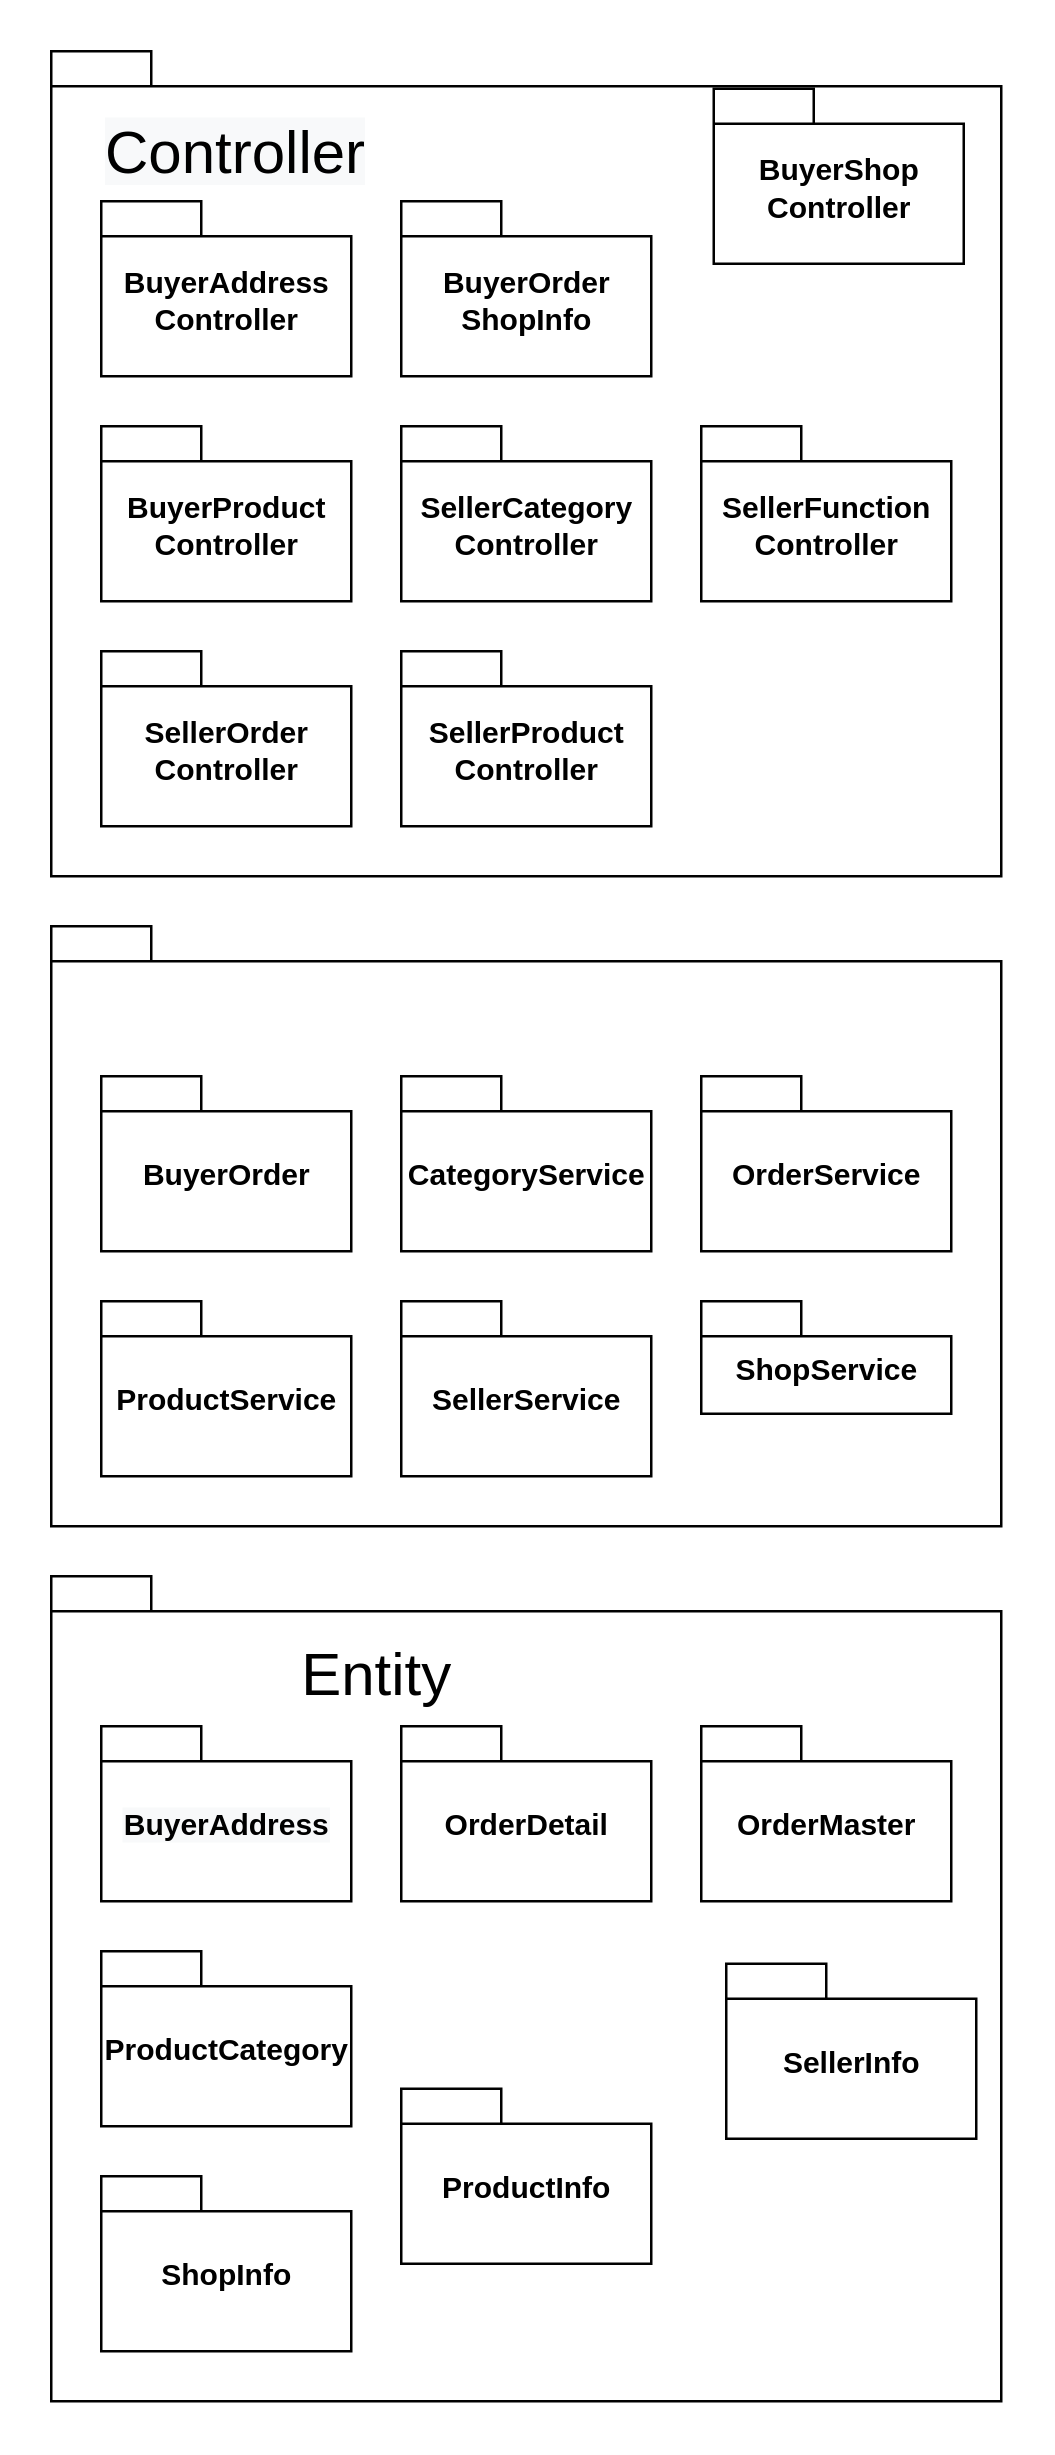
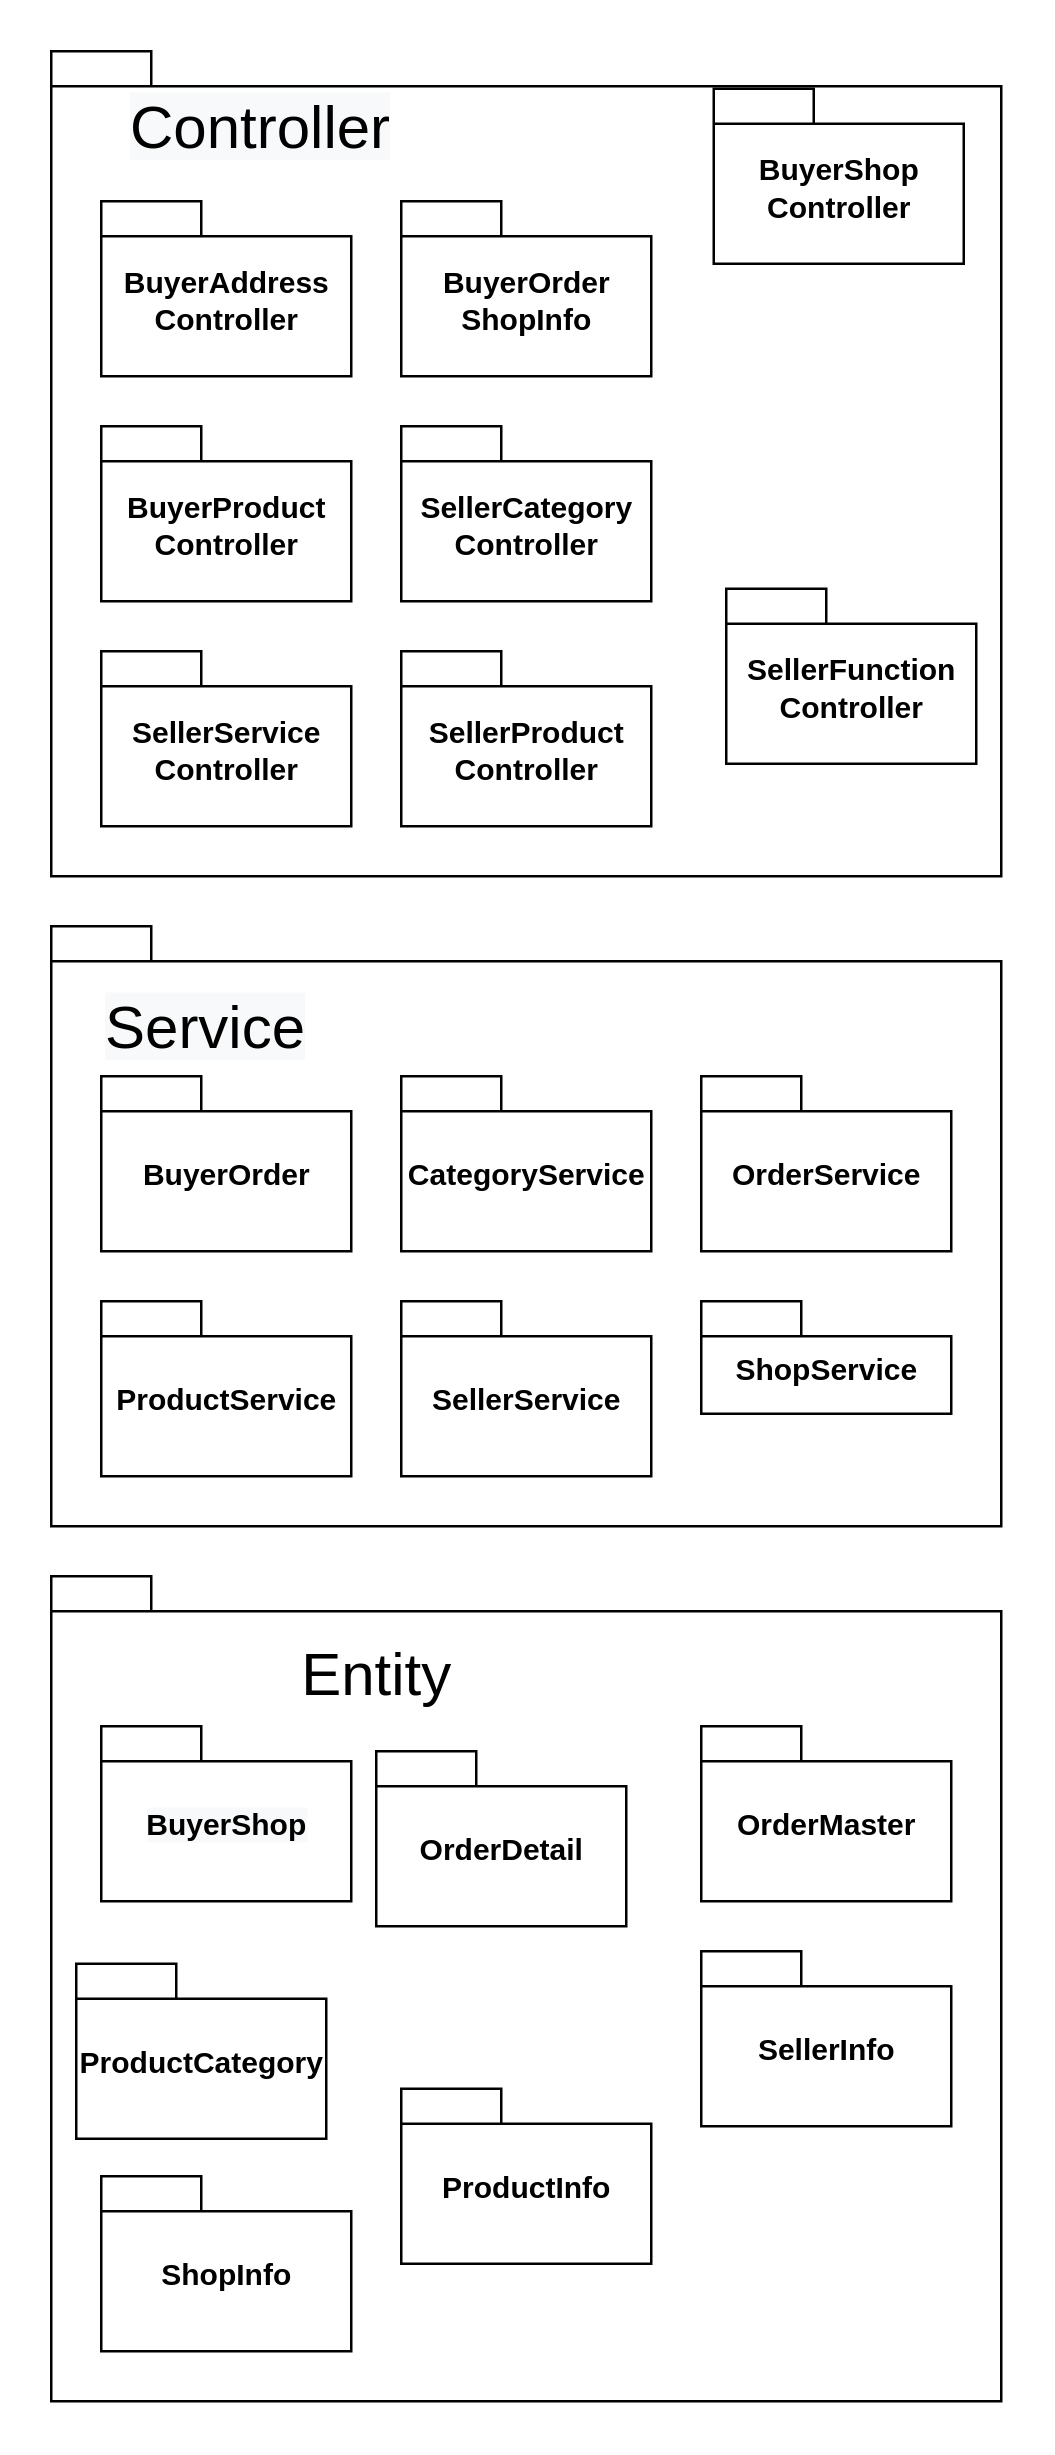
- <mxCell id="19" value="&lt;span style=&quot;color: rgb(0 , 0 , 0) ; font-family: &amp;#34;helvetica&amp;#34; ; font-size: 24px ; font-style: normal ; font-weight: 400 ; letter-spacing: normal ; text-align: center ; text-indent: 0px ; text-transform: none ; word-spacing: 0px ; background-color: rgb(248 , 249 , 250) ; display: inline ; float: none&quot;&gt;Controller&lt;/span&gt;" style="text;whiteSpace=wrap;html=1;fontSize=24;" vertex="1" parent="1"><mxGeometry x="40" y="40" width="90" height="40" as="geometry" /></mxCell>
+ <mxCell id="19" value="&lt;span style=&quot;color: rgb(0 , 0 , 0) ; font-family: &amp;#34;helvetica&amp;#34; ; font-size: 24px ; font-style: normal ; font-weight: 400 ; letter-spacing: normal ; text-align: center ; text-indent: 0px ; text-transform: none ; word-spacing: 0px ; background-color: rgb(248 , 249 , 250) ; display: inline ; float: none&quot;&gt;Controller&lt;/span&gt;" style="text;whiteSpace=wrap;html=1;fontSize=24;" vertex="1" parent="1"><mxGeometry x="50" y="30" width="90" height="40" as="geometry" /></mxCell>
- <mxCell id="16" value="SellerFunction&lt;br&gt;Controller" style="shape=folder;fontStyle=1;spacingTop=10;tabWidth=40;tabHeight=14;tabPosition=left;html=1;" vertex="1" parent="1"><mxGeometry x="280" y="170" width="100" height="70" as="geometry" /></mxCell>
+ <mxCell id="16" value="SellerFunction&lt;br&gt;Controller" style="shape=folder;fontStyle=1;spacingTop=10;tabWidth=40;tabHeight=14;tabPosition=left;html=1;" vertex="1" parent="1"><mxGeometry x="290" y="235" width="100" height="70" as="geometry" /></mxCell>
- <mxCell id="14" value="SellerOrder&lt;br&gt;Controller" style="shape=folder;fontStyle=1;spacingTop=10;tabWidth=40;tabHeight=14;tabPosition=left;html=1;" vertex="1" parent="1"><mxGeometry x="40" y="260" width="100" height="70" as="geometry" /></mxCell>
+ <mxCell id="14" value="SellerService&lt;br&gt;Controller" style="shape=folder;fontStyle=1;spacingTop=10;tabWidth=40;tabHeight=14;tabPosition=left;html=1;" vertex="1" parent="1"><mxGeometry x="40" y="260" width="100" height="70" as="geometry" /></mxCell>
+ <mxCell id="18" value="&lt;span style=&quot;color: rgb(0 , 0 , 0) ; font-family: &amp;#34;helvetica&amp;#34; ; font-size: 24px ; font-style: normal ; font-weight: 400 ; letter-spacing: normal ; text-align: center ; text-indent: 0px ; text-transform: none ; word-spacing: 0px ; background-color: rgb(248 , 249 , 250) ; display: inline ; float: none&quot;&gt;Service&lt;/span&gt;" style="text;whiteSpace=wrap;html=1;fontSize=24;" vertex="1" parent="1"><mxGeometry x="40" y="390" width="90" height="40" as="geometry" /></mxCell>
- <mxCell id="22" value="OrderDetail" style="shape=folder;fontStyle=1;spacingTop=10;tabWidth=40;tabHeight=14;tabPosition=left;html=1;" vertex="1" parent="1"><mxGeometry x="160" y="690" width="100" height="70" as="geometry" /></mxCell>
+ <mxCell id="22" value="OrderDetail" style="shape=folder;fontStyle=1;spacingTop=10;tabWidth=40;tabHeight=14;tabPosition=left;html=1;" vertex="1" parent="1"><mxGeometry x="150" y="700" width="100" height="70" as="geometry" /></mxCell>
- <mxCell id="21" value="&#10;&#10;&lt;span style=&quot;color: rgb(0, 0, 0); font-family: helvetica; font-size: 12px; font-style: normal; font-weight: 700; letter-spacing: normal; text-align: center; text-indent: 0px; text-transform: none; word-spacing: 0px; background-color: rgb(248, 249, 250); display: inline; float: none;&quot;&gt;BuyerAddress&lt;/span&gt;&#10;&#10;" style="shape=folder;fontStyle=1;spacingTop=10;tabWidth=40;tabHeight=14;tabPosition=left;html=1;" vertex="1" parent="1"><mxGeometry x="40" y="690" width="100" height="70" as="geometry" /></mxCell>
+ <mxCell id="21" value="&#10;&#10;&lt;span style=&quot;color: rgb(0, 0, 0); font-family: helvetica; font-size: 12px; font-style: normal; font-weight: 700; letter-spacing: normal; text-align: center; text-indent: 0px; text-transform: none; word-spacing: 0px; background-color: rgb(248, 249, 250); display: inline; float: none;&quot;&gt;BuyerShop&lt;/span&gt;&#10;&#10;" style="shape=folder;fontStyle=1;spacingTop=10;tabWidth=40;tabHeight=14;tabPosition=left;html=1;" vertex="1" parent="1"><mxGeometry x="40" y="690" width="100" height="70" as="geometry" /></mxCell>
- <mxCell id="24" value="ProductCategory" style="shape=folder;fontStyle=1;spacingTop=10;tabWidth=40;tabHeight=14;tabPosition=left;html=1;" vertex="1" parent="1"><mxGeometry x="40" y="780" width="100" height="70" as="geometry" /></mxCell>
+ <mxCell id="24" value="ProductCategory" style="shape=folder;fontStyle=1;spacingTop=10;tabWidth=40;tabHeight=14;tabPosition=left;html=1;" vertex="1" parent="1"><mxGeometry x="30" y="785" width="100" height="70" as="geometry" /></mxCell>
- <mxCell id="26" value="SellerInfo" style="shape=folder;fontStyle=1;spacingTop=10;tabWidth=40;tabHeight=14;tabPosition=left;html=1;" vertex="1" parent="1"><mxGeometry x="290" y="785" width="100" height="70" as="geometry" /></mxCell>
+ <mxCell id="26" value="SellerInfo" style="shape=folder;fontStyle=1;spacingTop=10;tabWidth=40;tabHeight=14;tabPosition=left;html=1;" vertex="1" parent="1"><mxGeometry x="280" y="780" width="100" height="70" as="geometry" /></mxCell>
